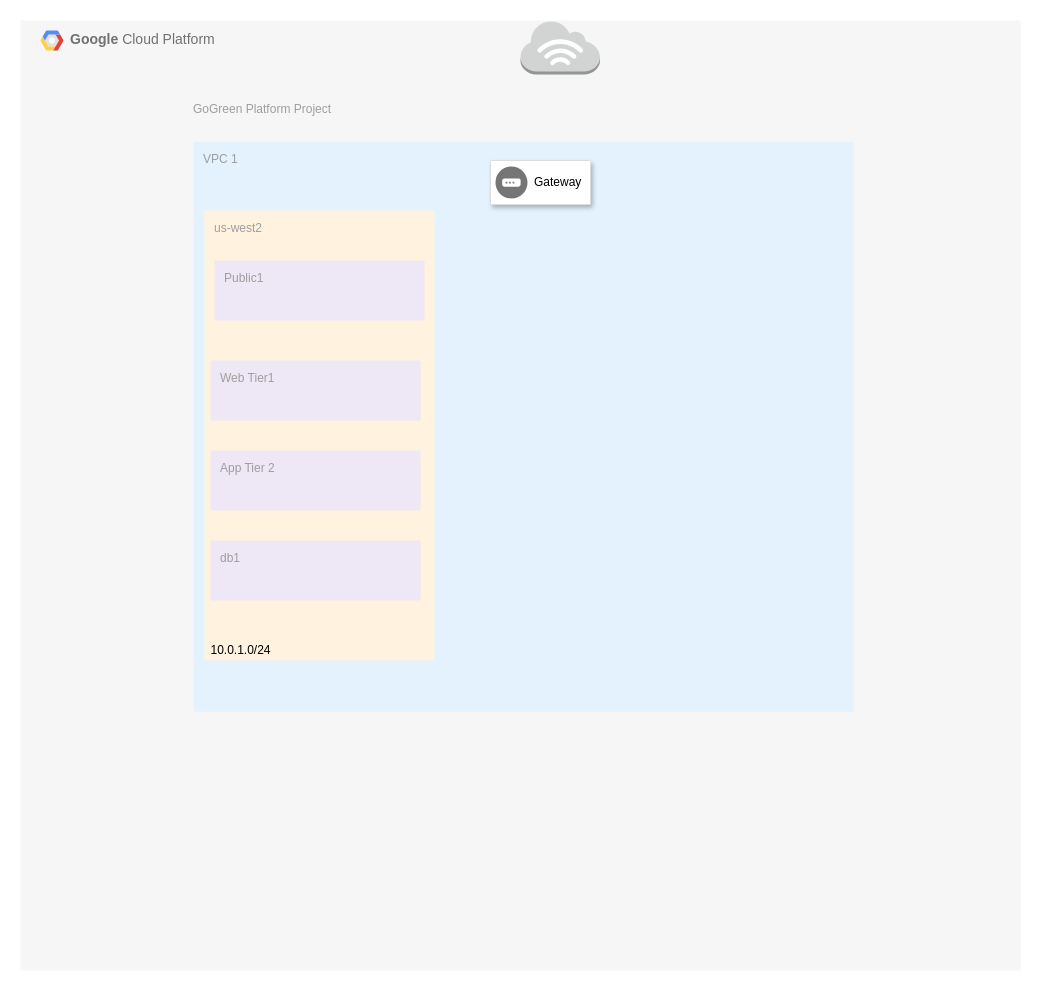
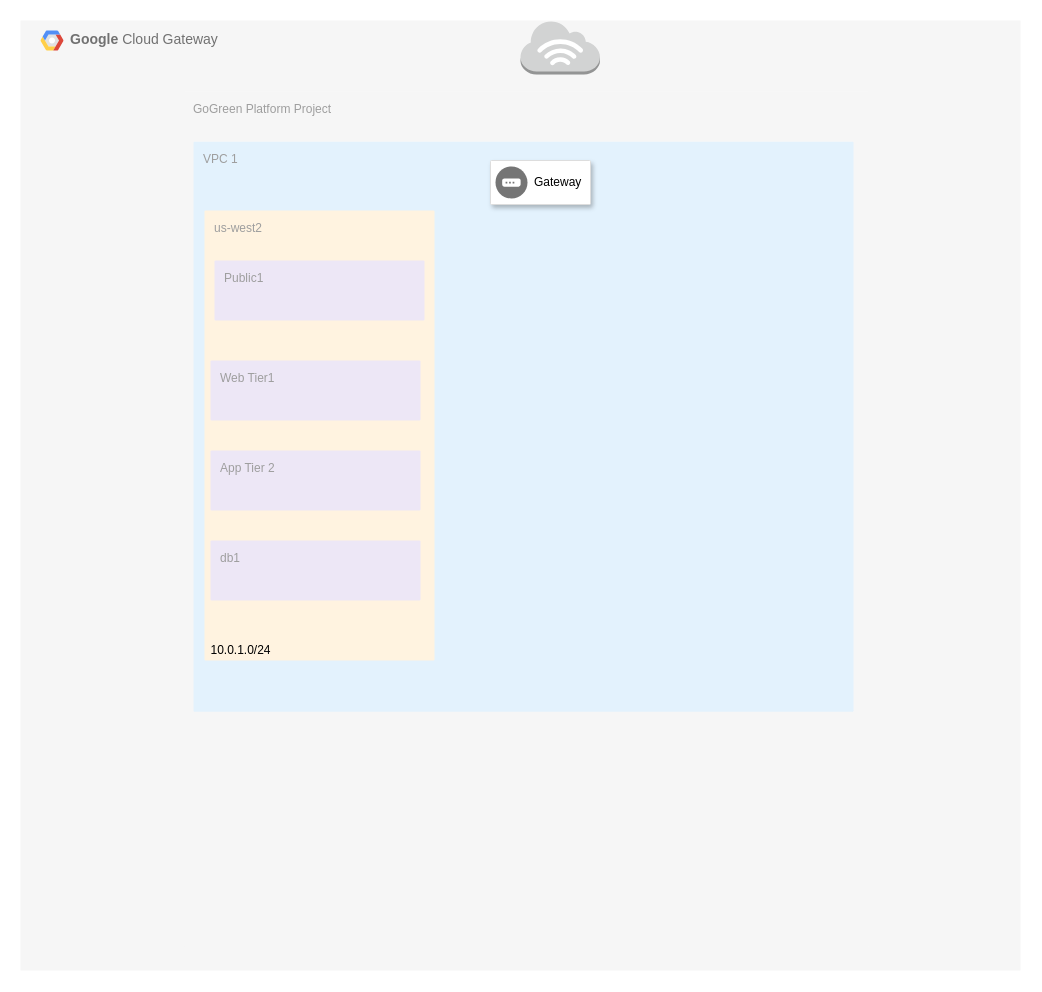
- <mxCell id="2" value="&lt;b&gt;Google &lt;/b&gt;Cloud Platform" style="fillColor=#F6F6F6;strokeColor=none;shadow=0;gradientColor=none;fontSize=14;align=left;spacing=10;fontColor=#717171;9E9E9E;verticalAlign=top;spacingTop=-4;fontStyle=0;spacingLeft=40;html=1;" vertex="1" parent="1"><mxGeometry y="20" width="1000" height="950" as="geometry" x="20" /></mxCell>
+ <mxCell id="2" value="&lt;b&gt;Google &lt;/b&gt;Cloud Gateway" style="fillColor=#F6F6F6;strokeColor=none;shadow=0;gradientColor=none;fontSize=14;align=left;spacing=10;fontColor=#717171;9E9E9E;verticalAlign=top;spacingTop=-4;fontStyle=0;spacingLeft=40;html=1;" vertex="1" parent="1"><mxGeometry y="20" width="1000" height="950" as="geometry" x="20" /></mxCell>
